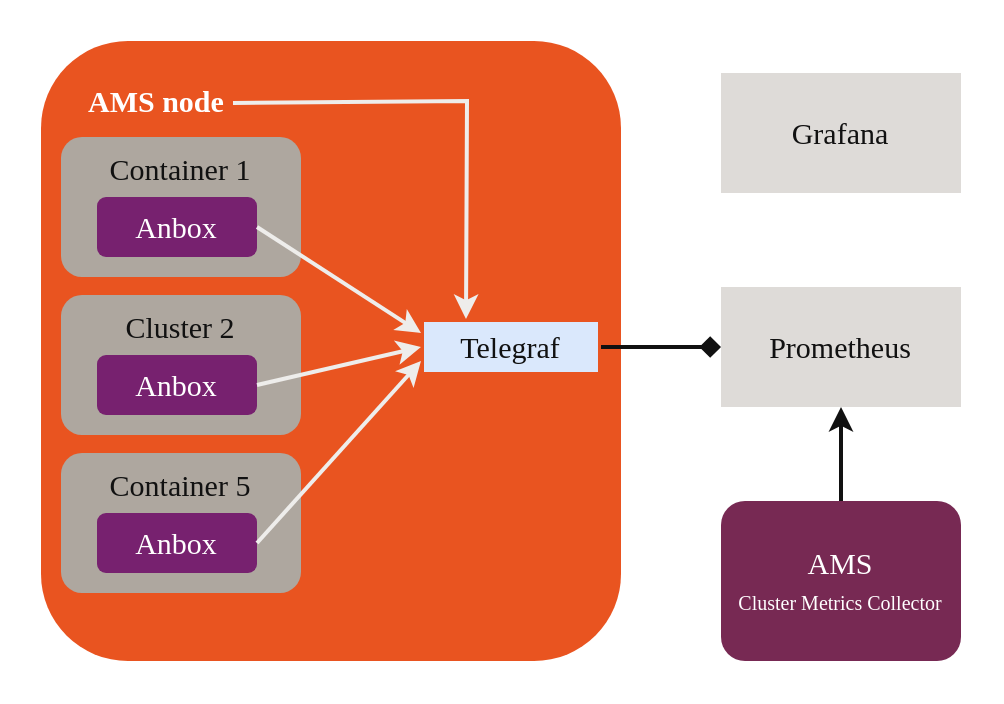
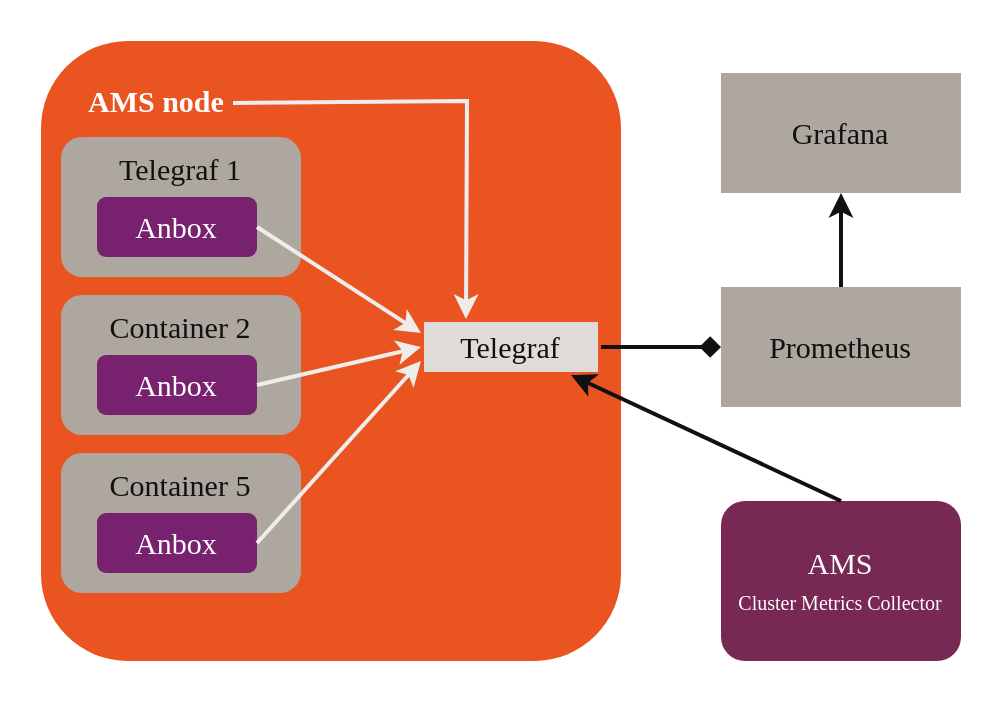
- <mxCell id="18" value="&lt;font style=&quot;font-size: 15px&quot;&gt;Grafana&lt;/font&gt;" style="rounded=0;whiteSpace=wrap;html=1;fontFamily=ubuntu;fontSize=10;fillColor=#DEDBD8;strokeColor=none;fontColor=#111111;" vertex="1" parent="1"><mxGeometry x="360" y="36" width="120" height="60" as="geometry" /></mxCell>
+ <mxCell id="18" value="&lt;font style=&quot;font-size: 15px&quot;&gt;Grafana&lt;/font&gt;" style="rounded=0;whiteSpace=wrap;html=1;fontFamily=ubuntu;fontSize=10;fillColor=#aea79f;strokeColor=none;fontColor=#111111;" vertex="1" parent="1"><mxGeometry x="360" y="36" width="120" height="60" as="geometry" /></mxCell>
- <mxCell id="5" value="&lt;p style=&quot;line-height: 1.2&quot;&gt;Container 1&lt;/p&gt;" style="rounded=1;whiteSpace=wrap;html=1;fontFamily=ubuntu;fontSize=15;fillColor=#AEA79F;labelPosition=center;verticalLabelPosition=middle;align=center;verticalAlign=top;spacingTop=-14;fontColor=#111111;strokeColor=none;" vertex="1" parent="4"><mxGeometry width="120" height="70" as="geometry" /></mxCell>
+ <mxCell id="5" value="&lt;p style=&quot;line-height: 1.2&quot;&gt;Telegraf 1&lt;/p&gt;" style="rounded=1;whiteSpace=wrap;html=1;fontFamily=ubuntu;fontSize=15;fillColor=#AEA79F;labelPosition=center;verticalLabelPosition=middle;align=center;verticalAlign=top;spacingTop=-14;fontColor=#111111;strokeColor=none;" vertex="1" parent="4"><mxGeometry width="120" height="70" as="geometry" /></mxCell>
+ <mxCell id="21" value="" style="endArrow=classic;html=1;rounded=0;fontFamily=ubuntu;fontSize=10;strokeColor=#111111;exitX=0.5;exitY=0;exitDx=0;exitDy=0;entryX=0.5;entryY=1;entryDx=0;entryDy=0;strokeWidth=2;" edge="1" parent="1" source="17" target="18"><mxGeometry width="50" height="50" relative="1" as="geometry"><mxPoint x="430" y="170" as="sourcePoint" /><mxPoint x="480" y="120" as="targetPoint" /></mxGeometry></mxCell>
- <mxCell id="11" value="&lt;p style=&quot;line-height: 1.2&quot;&gt;Cluster 2&lt;/p&gt;" style="rounded=1;whiteSpace=wrap;html=1;fontFamily=ubuntu;fontSize=15;fillColor=#AEA79F;labelPosition=center;verticalLabelPosition=middle;align=center;verticalAlign=top;spacingTop=-14;fontColor=#111111;strokeColor=none;" vertex="1" parent="10"><mxGeometry width="120" height="70" as="geometry" /></mxCell>
+ <mxCell id="11" value="&lt;p style=&quot;line-height: 1.2&quot;&gt;Container 2&lt;/p&gt;" style="rounded=1;whiteSpace=wrap;html=1;fontFamily=ubuntu;fontSize=15;fillColor=#AEA79F;labelPosition=center;verticalLabelPosition=middle;align=center;verticalAlign=top;spacingTop=-14;fontColor=#111111;strokeColor=none;" vertex="1" parent="10"><mxGeometry width="120" height="70" as="geometry" /></mxCell>
- <mxCell id="13" value="Telegraf" style="rounded=0;whiteSpace=wrap;html=1;fontFamily=ubuntu;fontSize=15;fillColor=#dae8fc;strokeColor=#E95420;fontColor=#111111;strokeWidth=3;" vertex="1" parent="1"><mxGeometry x="210" y="159" width="90" height="28" as="geometry" /></mxCell>
+ <mxCell id="13" value="Telegraf" style="rounded=0;whiteSpace=wrap;html=1;fontFamily=ubuntu;fontSize=15;fillColor=#DEDBD8;strokeColor=#E95420;fontColor=#111111;strokeWidth=3;" vertex="1" parent="1"><mxGeometry x="210" y="159" width="90" height="28" as="geometry" /></mxCell>
- <mxCell id="17" value="&lt;font style=&quot;font-size: 15px&quot;&gt;Prometheus&lt;/font&gt;" style="rounded=0;whiteSpace=wrap;html=1;fontFamily=ubuntu;fontSize=10;fillColor=#DEDBD8;strokeColor=none;fontColor=#111111;" vertex="1" parent="1"><mxGeometry x="360" y="143" width="120" height="60" as="geometry" /></mxCell>
+ <mxCell id="17" value="&lt;font style=&quot;font-size: 15px&quot;&gt;Prometheus&lt;/font&gt;" style="rounded=0;whiteSpace=wrap;html=1;fontFamily=ubuntu;fontSize=10;fillColor=#aea79f;strokeColor=none;fontColor=#111111;" vertex="1" parent="1"><mxGeometry x="360" y="143" width="120" height="60" as="geometry" /></mxCell>
- <mxCell id="20" value="" style="endArrow=classic;html=1;rounded=0;fontFamily=ubuntu;fontSize=10;strokeColor=#111111;exitX=0.5;exitY=0;exitDx=0;exitDy=0;entryX=0.5;entryY=1;entryDx=0;entryDy=0;strokeWidth=2;" edge="1" parent="1" source="3" target="17"><mxGeometry width="50" height="50" relative="1" as="geometry"><mxPoint x="400" y="270" as="sourcePoint" /><mxPoint x="450" y="220" as="targetPoint" /></mxGeometry></mxCell>
+ <mxCell id="20" value="" style="endArrow=classic;html=1;rounded=0;fontFamily=ubuntu;fontSize=10;strokeColor=#111111;exitX=0.5;exitY=0;exitDx=0;exitDy=0;strokeWidth=2;" edge="1" parent="1" source="3" target="13"><mxGeometry width="50" height="50" relative="1" as="geometry"><mxPoint x="400" y="270" as="sourcePoint" /><mxPoint x="450" y="220" as="targetPoint" /></mxGeometry></mxCell>
